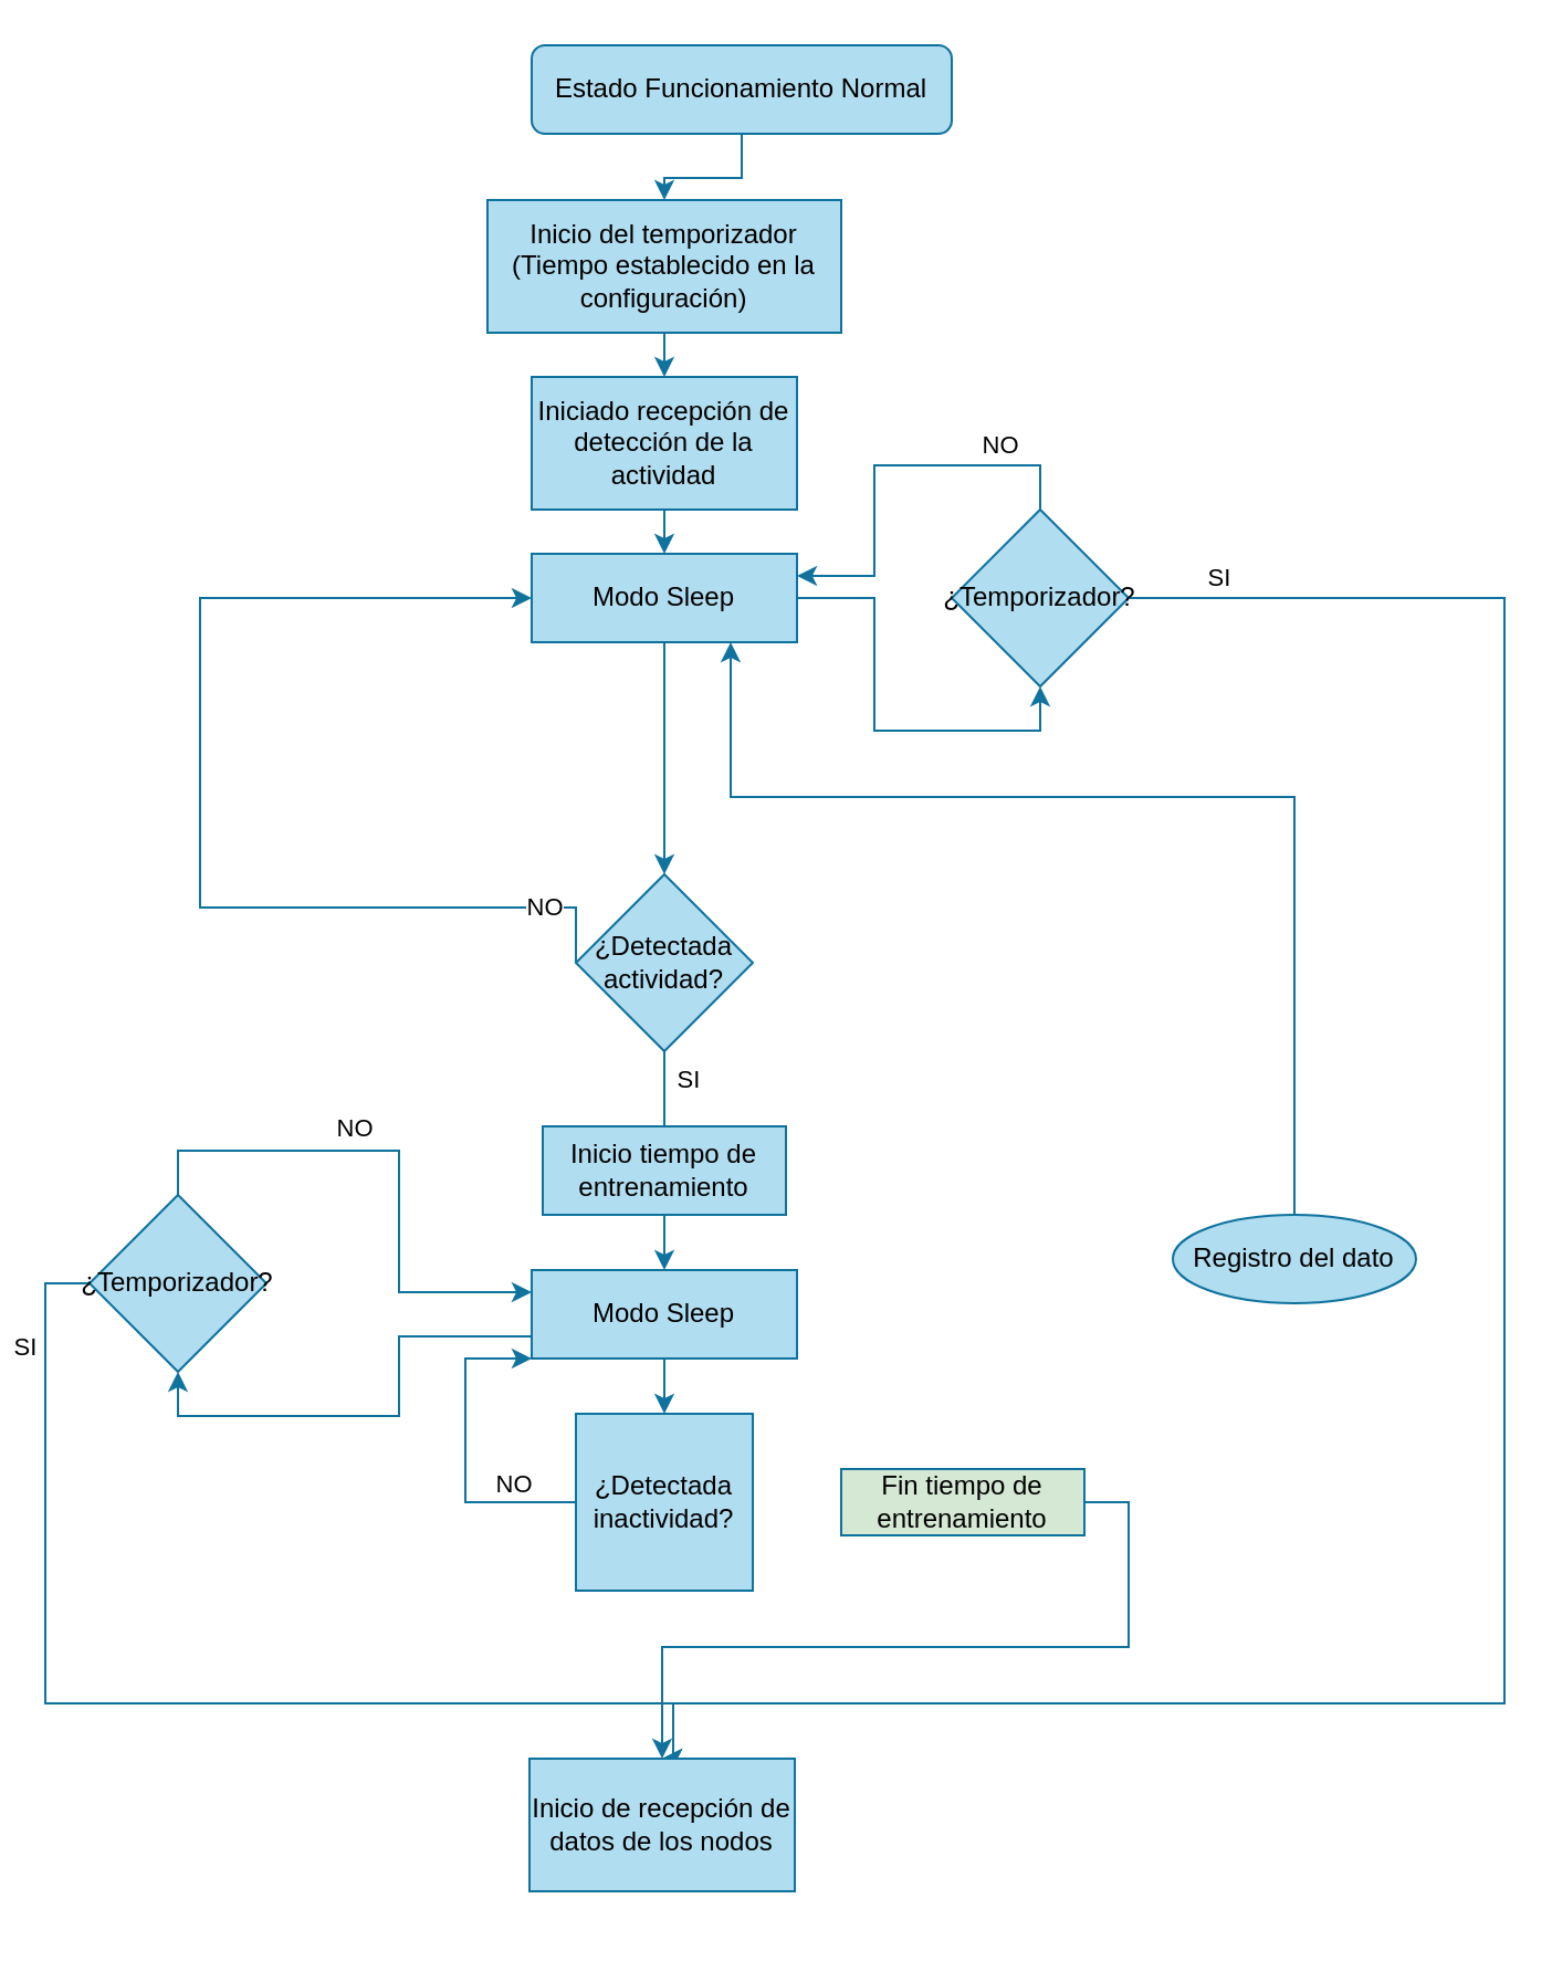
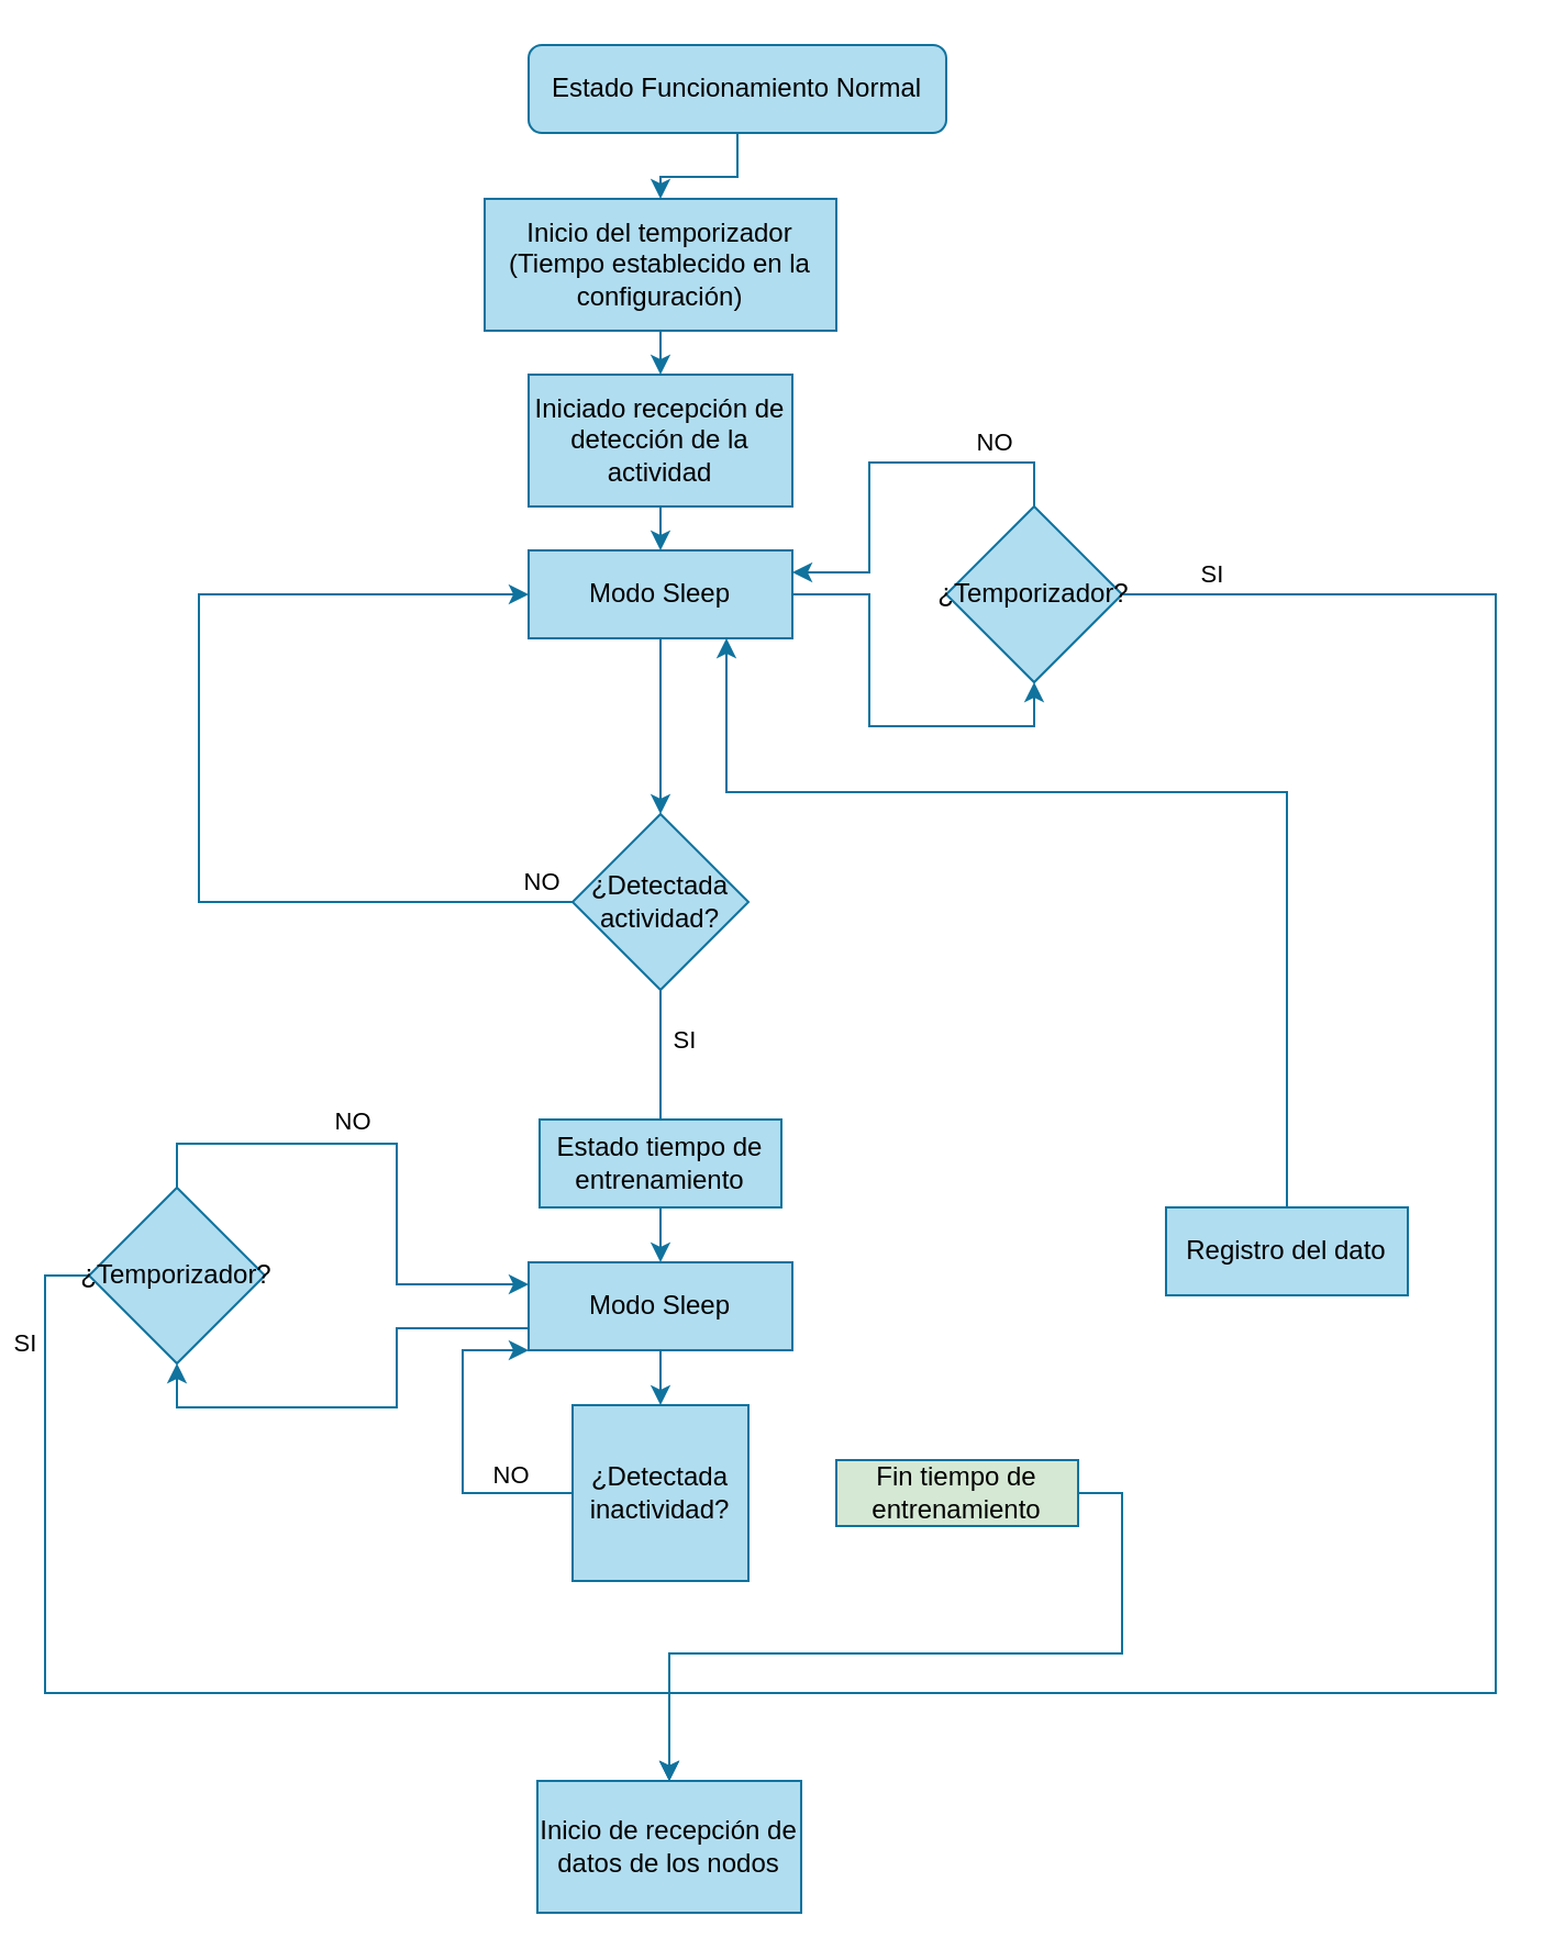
- <mxCell id="10" value="¿Detectada actividad?" style="rhombus;whiteSpace=wrap;html=1;fillColor=#b1ddf0;strokeColor=#10739e;" vertex="1" parent="1"><mxGeometry x="260" y="395" width="80" height="80" as="geometry" /></mxCell>
+ <mxCell id="10" value="¿Detectada actividad?" style="rhombus;whiteSpace=wrap;html=1;fillColor=#b1ddf0;strokeColor=#10739e;" vertex="1" parent="1"><mxGeometry x="260" y="370" width="80" height="80" as="geometry" /></mxCell>
- <mxCell id="17" value="Inicio tiempo de entrenamiento" style="rounded=0;whiteSpace=wrap;html=1;fillColor=#b1ddf0;strokeColor=#10739e;" vertex="1" parent="1"><mxGeometry x="245" y="509" width="110" height="40" as="geometry" /></mxCell>
+ <mxCell id="17" value="Estado tiempo de entrenamiento" style="rounded=0;whiteSpace=wrap;html=1;fillColor=#b1ddf0;strokeColor=#10739e;" vertex="1" parent="1"><mxGeometry x="245" y="509" width="110" height="40" as="geometry" /></mxCell>
- <mxCell id="27" value="Registro del dato" style="ellipse;whiteSpace=wrap;html=1;fillColor=#b1ddf0;strokeColor=#10739e;" vertex="1" parent="1"><mxGeometry x="530" y="549" width="110" height="40" as="geometry" /></mxCell>
+ <mxCell id="27" value="Registro del dato" style="rounded=0;whiteSpace=wrap;html=1;fillColor=#b1ddf0;strokeColor=#10739e;" vertex="1" parent="1"><mxGeometry x="530" y="549" width="110" height="40" as="geometry" /></mxCell>
- <mxCell id="38" value="Inicio de recepción de datos de los nodos" style="rounded=0;whiteSpace=wrap;html=1;fillColor=#b1ddf0;strokeColor=#10739e;" vertex="1" parent="1"><mxGeometry x="239" y="795" width="120" height="60" as="geometry" /></mxCell>
+ <mxCell id="38" value="Inicio de recepción de datos de los nodos" style="rounded=0;whiteSpace=wrap;html=1;fillColor=#b1ddf0;strokeColor=#10739e;" vertex="1" parent="1"><mxGeometry x="244" y="810" width="120" height="60" as="geometry" /></mxCell>
